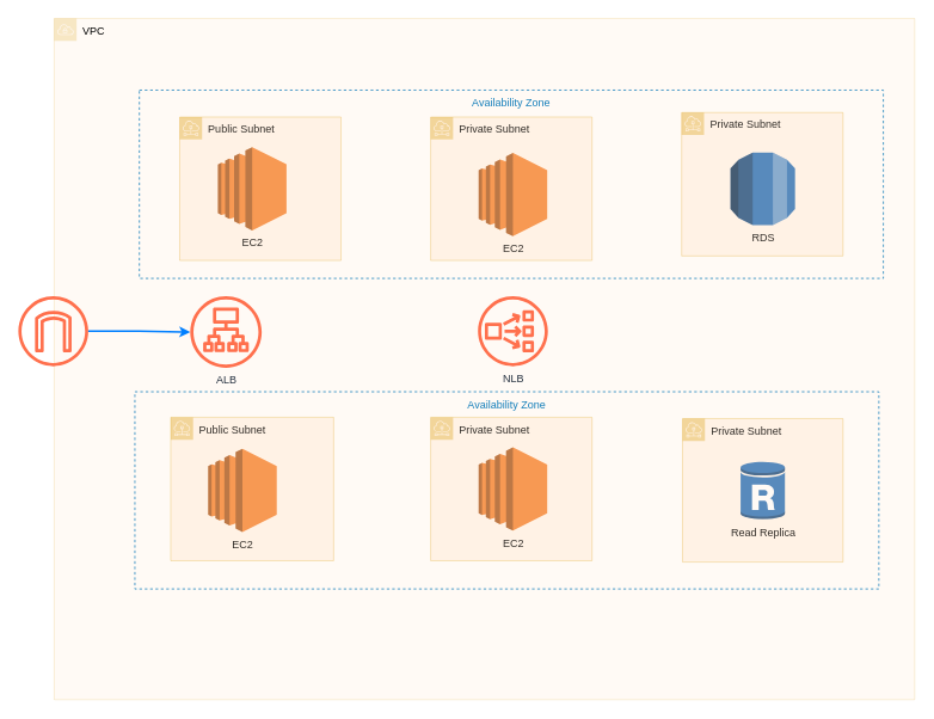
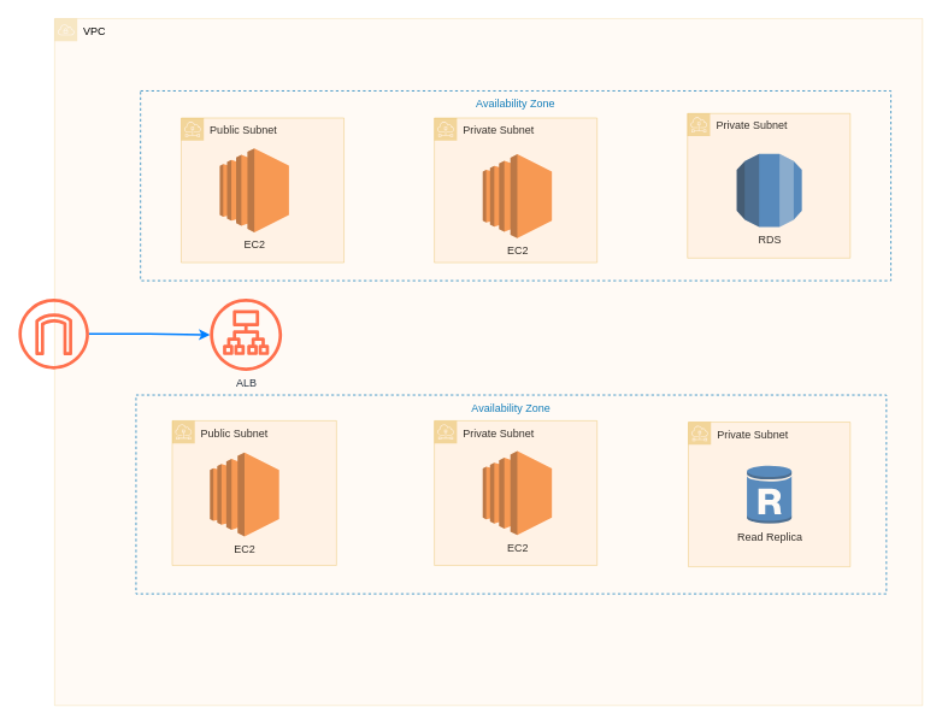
- <mxCell id="17" value="NLB" style="sketch=0;outlineConnect=0;fontColor=#232F3E;gradientColor=none;fillColor=light-dark(#FF704D,#B17DFF);strokeColor=none;dashed=0;verticalLabelPosition=bottom;verticalAlign=top;align=center;html=1;fontSize=12;fontStyle=0;aspect=fixed;pointerEvents=1;shape=mxgraph.aws4.network_load_balancer;" vertex="1" parent="1"><mxGeometry x="532.75" y="330" width="78" height="78" as="geometry" /></mxCell>
- <mxCell id="16" value="ALB" style="sketch=0;outlineConnect=0;fontColor=#232F3E;gradientColor=none;fillColor=light-dark(#ff704d, #b17dff);strokeColor=none;dashed=0;verticalLabelPosition=bottom;verticalAlign=top;align=center;html=1;fontSize=12;fontStyle=0;aspect=fixed;pointerEvents=1;shape=mxgraph.aws4.application_load_balancer;" vertex="1" parent="1"><mxGeometry x="211.75" y="330" width="79.75" height="79.75" as="geometry" /></mxCell>
+ <mxCell id="16" value="ALB" style="sketch=0;outlineConnect=0;fontColor=#232F3E;gradientColor=none;fillColor=light-dark(#ff704d, #b17dff);strokeColor=none;dashed=0;verticalLabelPosition=bottom;verticalAlign=top;align=center;html=1;fontSize=12;fontStyle=0;aspect=fixed;pointerEvents=1;shape=mxgraph.aws4.application_load_balancer;" vertex="1" parent="1"><mxGeometry x="231.75" y="330" width="79.75" height="79.75" as="geometry" /></mxCell>
